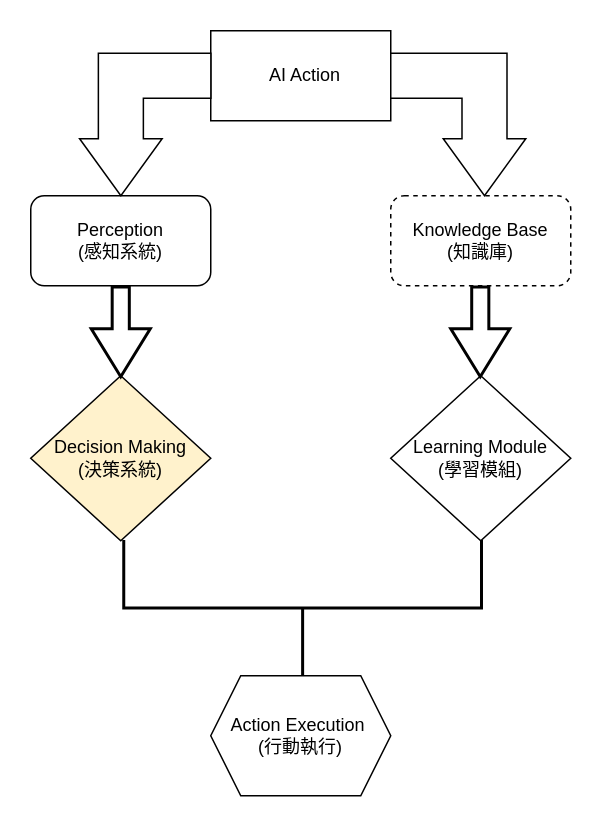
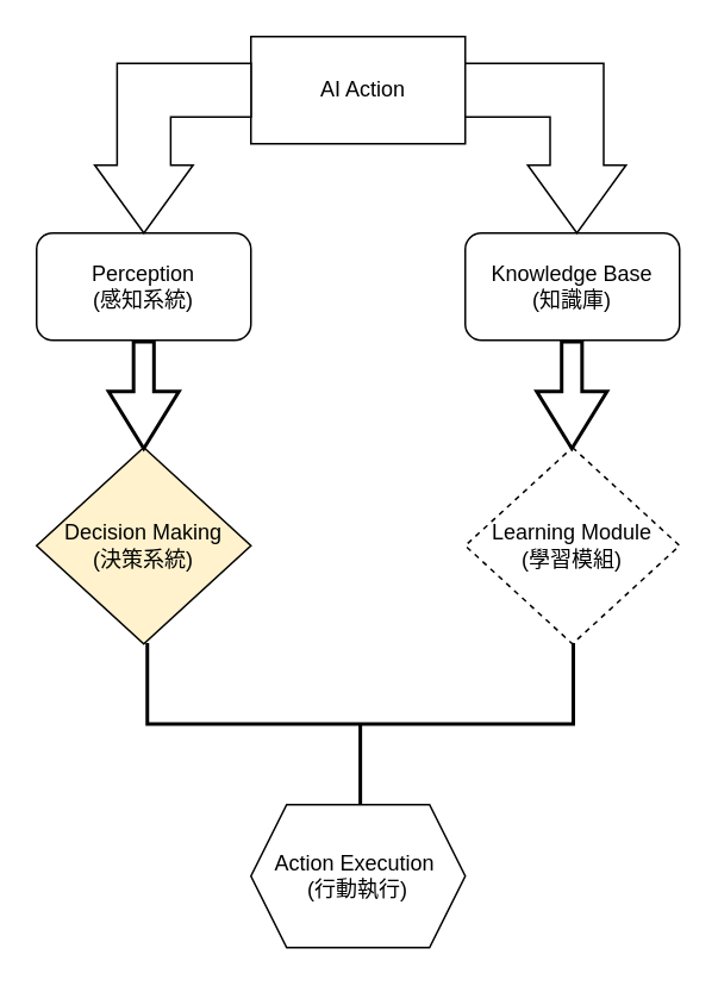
- <mxCell id="4" value="Knowledge Base&lt;div&gt;(知識庫)&lt;/div&gt;" style="rounded=1;whiteSpace=wrap;html=1;dashed=1;" parent="1" vertex="1"><mxGeometry x="260" y="130" width="120" height="60" as="geometry" /></mxCell>
+ <mxCell id="4" value="Knowledge Base&lt;div&gt;(知識庫)&lt;/div&gt;" style="rounded=1;whiteSpace=wrap;html=1;" parent="1" vertex="1"><mxGeometry x="260" y="130" width="120" height="60" as="geometry" /></mxCell>
- <mxCell id="6" value="Learning Module&lt;div&gt;(學習模組)&lt;/div&gt;" style="rhombus;whiteSpace=wrap;html=1;" parent="1" vertex="1"><mxGeometry x="260" y="250" width="120" height="110" as="geometry" /></mxCell>
+ <mxCell id="6" value="Learning Module&lt;div&gt;(學習模組)&lt;/div&gt;" style="rhombus;whiteSpace=wrap;html=1;dashed=1;" parent="1" vertex="1"><mxGeometry x="260" y="250" width="120" height="110" as="geometry" /></mxCell>
